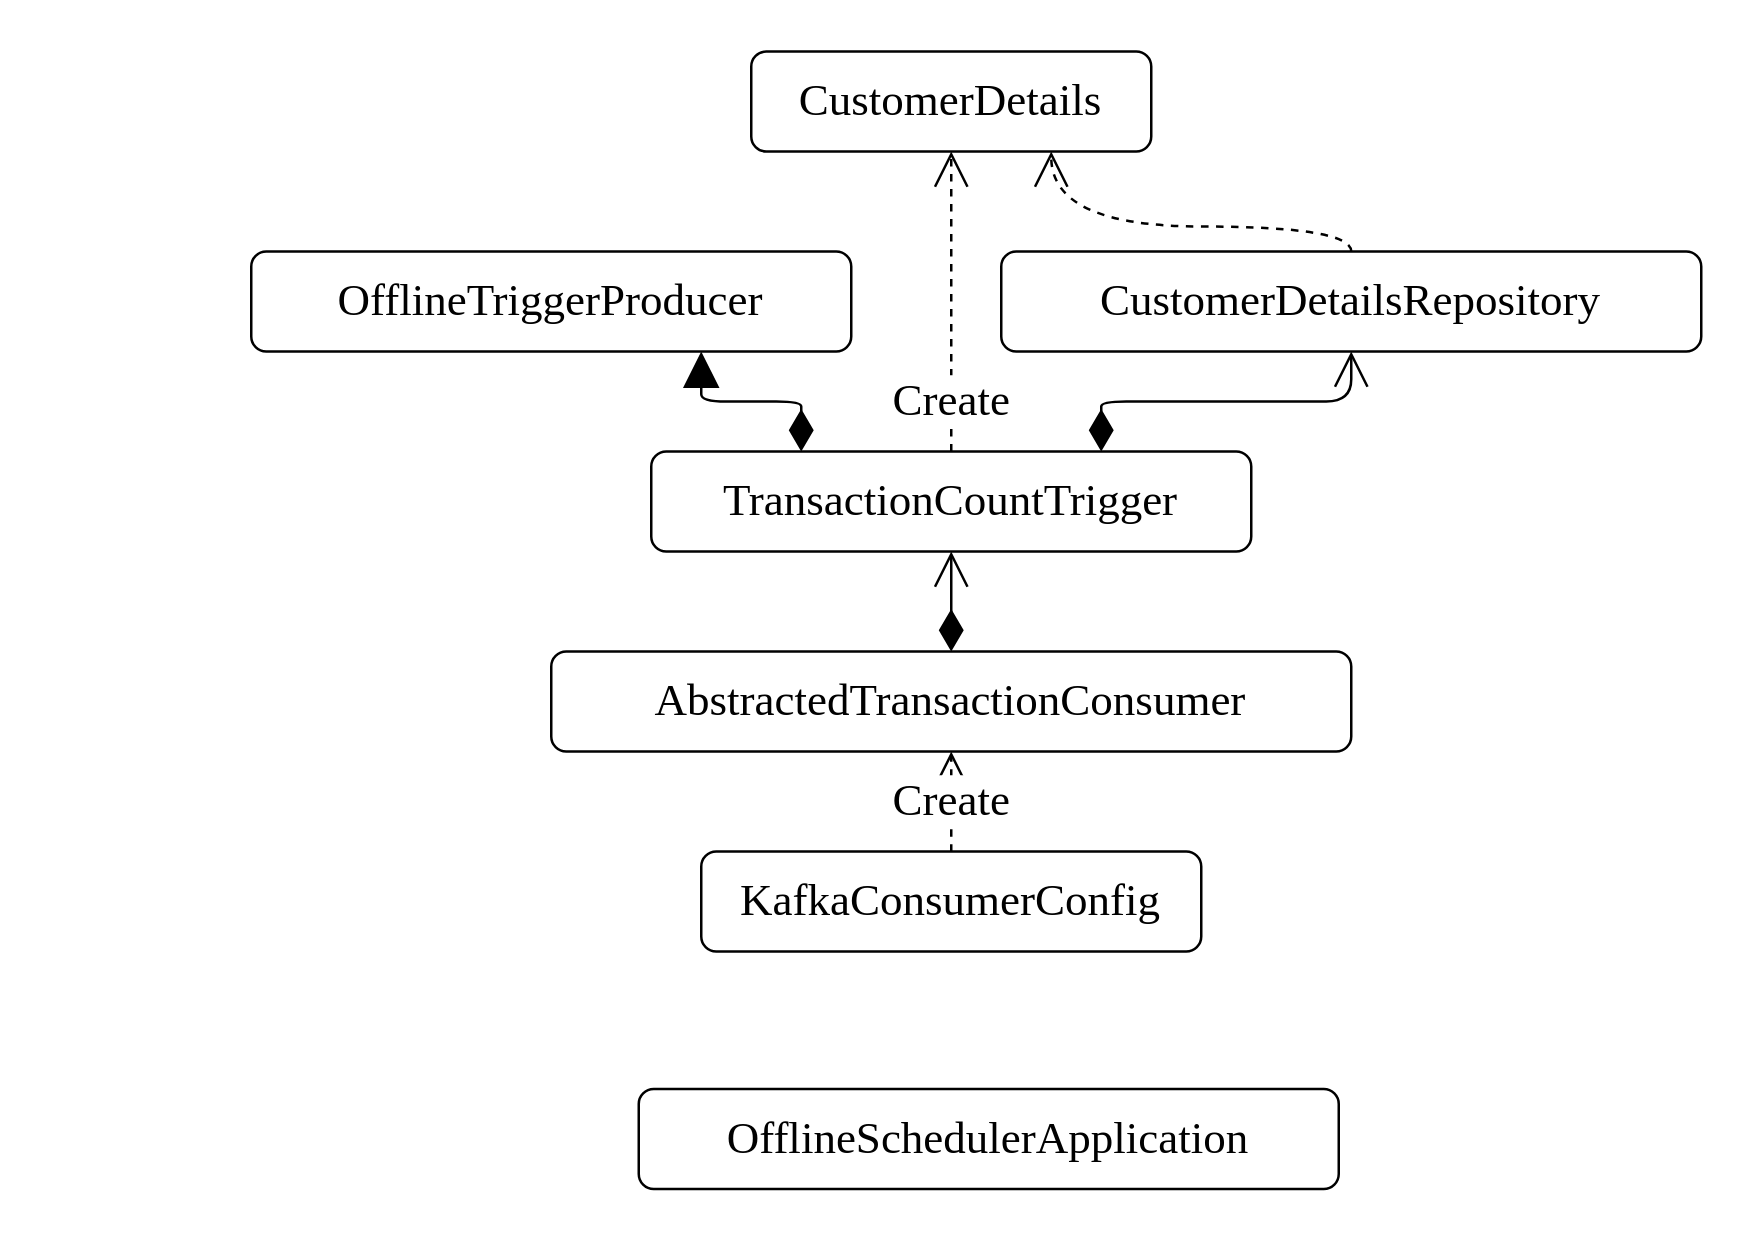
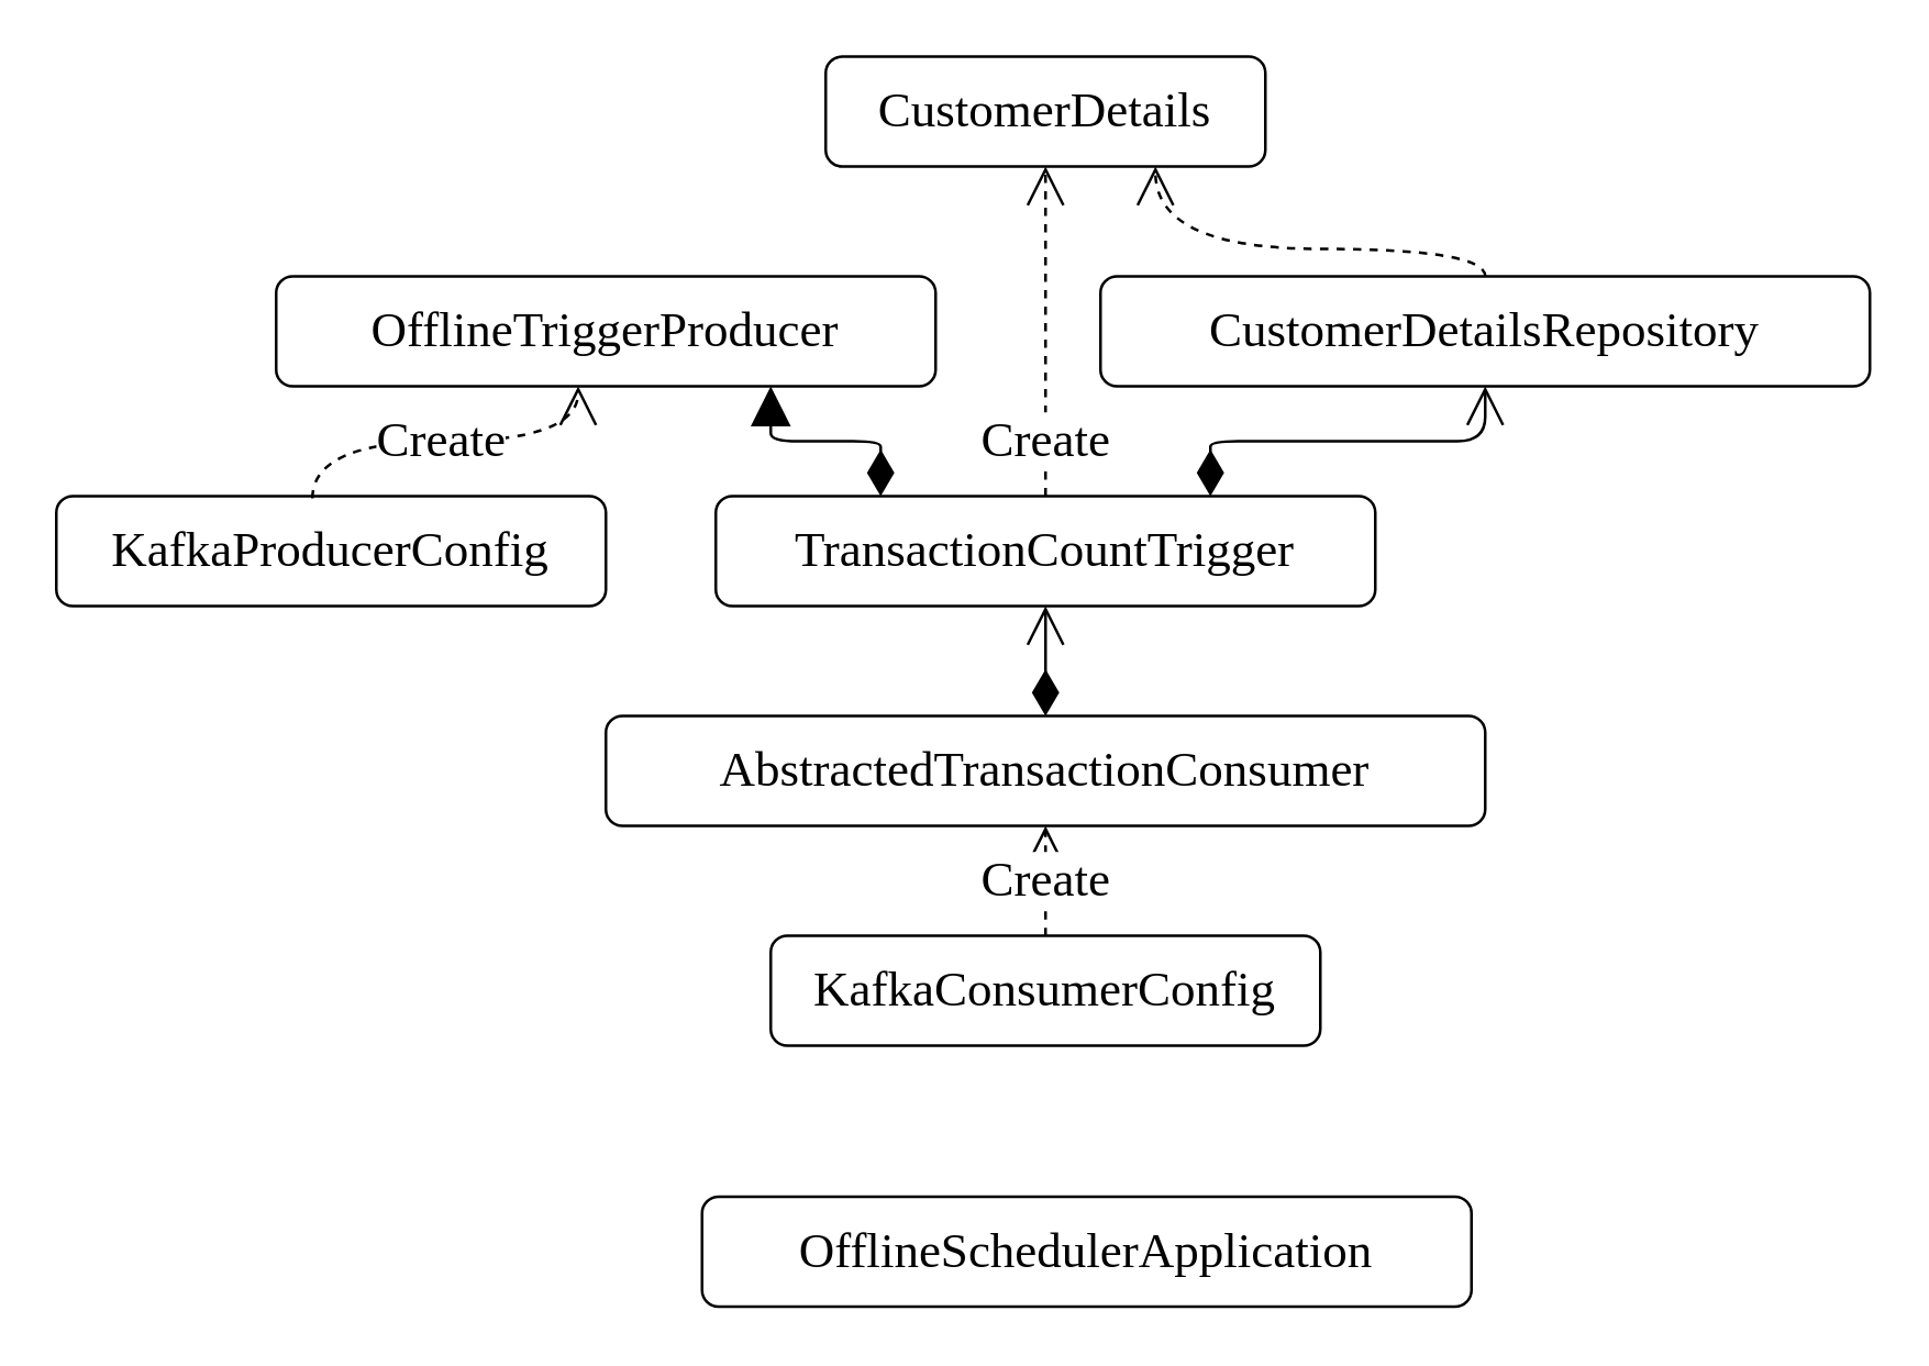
+ <mxCell id="15" value="Create" style="endArrow=open;endSize=12;dashed=1;html=1;fontFamily=Ubuntu;fontSource=https%3A%2F%2Ffonts.googleapis.com%2Fcss%3Ffamily%3DUbuntu;fontSize=18;entryX=0.458;entryY=1;entryDx=0;entryDy=0;exitX=0.466;exitY=0.02;exitDx=0;exitDy=0;entryPerimeter=0;exitPerimeter=0;edgeStyle=orthogonalEdgeStyle;curved=1;" edge="1" parent="1" source="9" target="5"><mxGeometry x="-0.017" width="160" relative="1" as="geometry"><mxPoint x="150" y="290" as="sourcePoint" /><mxPoint x="150" y="170" as="targetPoint" /><Array as="points"><mxPoint x="113" y="160" /><mxPoint x="210" y="160" /></Array><mxPoint as="offset" /></mxGeometry></mxCell>
+ <mxCell id="9" value="KafkaProducerConfig" style="rounded=1;whiteSpace=wrap;html=1;fillColor=none;fontSize=18;fontFamily=Ubuntu;fontSource=https://fonts.googleapis.com/css?family=Ubuntu;" vertex="1" parent="1"><mxGeometry x="20" y="180" width="200" height="40" as="geometry" /></mxCell>
